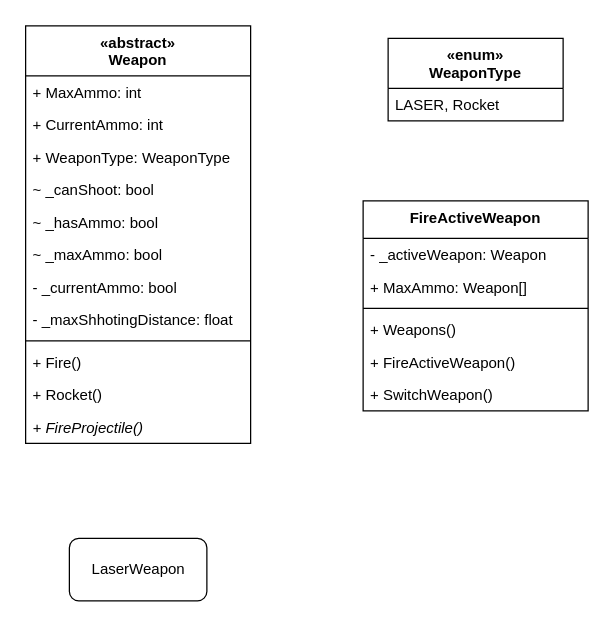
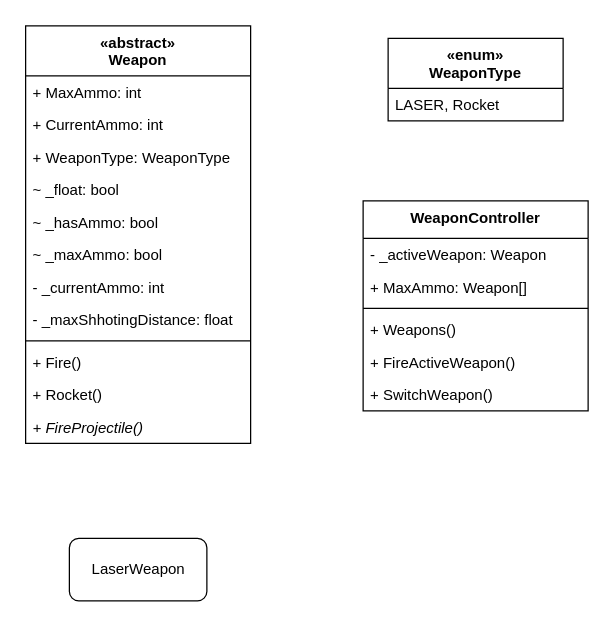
- <mxCell id="6" value="~ _canShoot: bool" style="text;strokeColor=none;fillColor=none;align=left;verticalAlign=top;spacingLeft=4;spacingRight=4;overflow=hidden;rotatable=0;points=[[0,0.5],[1,0.5]];portConstraint=eastwest;" vertex="1" parent="2"><mxGeometry y="118" width="180" height="26" as="geometry" /></mxCell>
+ <mxCell id="6" value="~ _float: bool" style="text;strokeColor=none;fillColor=none;align=left;verticalAlign=top;spacingLeft=4;spacingRight=4;overflow=hidden;rotatable=0;points=[[0,0.5],[1,0.5]];portConstraint=eastwest;" vertex="1" parent="2"><mxGeometry y="118" width="180" height="26" as="geometry" /></mxCell>
- <mxCell id="17" value="FireActiveWeapon" style="swimlane;fontStyle=1;align=center;verticalAlign=top;childLayout=stackLayout;horizontal=1;startSize=30;horizontalStack=0;resizeParent=1;resizeParentMax=0;resizeLast=0;collapsible=1;marginBottom=0;" vertex="1" parent="1"><mxGeometry x="290" y="160" width="180" height="168" as="geometry" /></mxCell>
+ <mxCell id="17" value="WeaponController" style="swimlane;fontStyle=1;align=center;verticalAlign=top;childLayout=stackLayout;horizontal=1;startSize=30;horizontalStack=0;resizeParent=1;resizeParentMax=0;resizeLast=0;collapsible=1;marginBottom=0;" vertex="1" parent="1"><mxGeometry x="290" y="160" width="180" height="168" as="geometry" /></mxCell>
- <mxCell id="9" value="- _currentAmmo: bool" style="text;strokeColor=none;fillColor=none;align=left;verticalAlign=top;spacingLeft=4;spacingRight=4;overflow=hidden;rotatable=0;points=[[0,0.5],[1,0.5]];portConstraint=eastwest;" vertex="1" parent="2"><mxGeometry y="196" width="180" height="26" as="geometry" /></mxCell>
+ <mxCell id="9" value="- _currentAmmo: int" style="text;strokeColor=none;fillColor=none;align=left;verticalAlign=top;spacingLeft=4;spacingRight=4;overflow=hidden;rotatable=0;points=[[0,0.5],[1,0.5]];portConstraint=eastwest;" vertex="1" parent="2"><mxGeometry y="196" width="180" height="26" as="geometry" /></mxCell>
